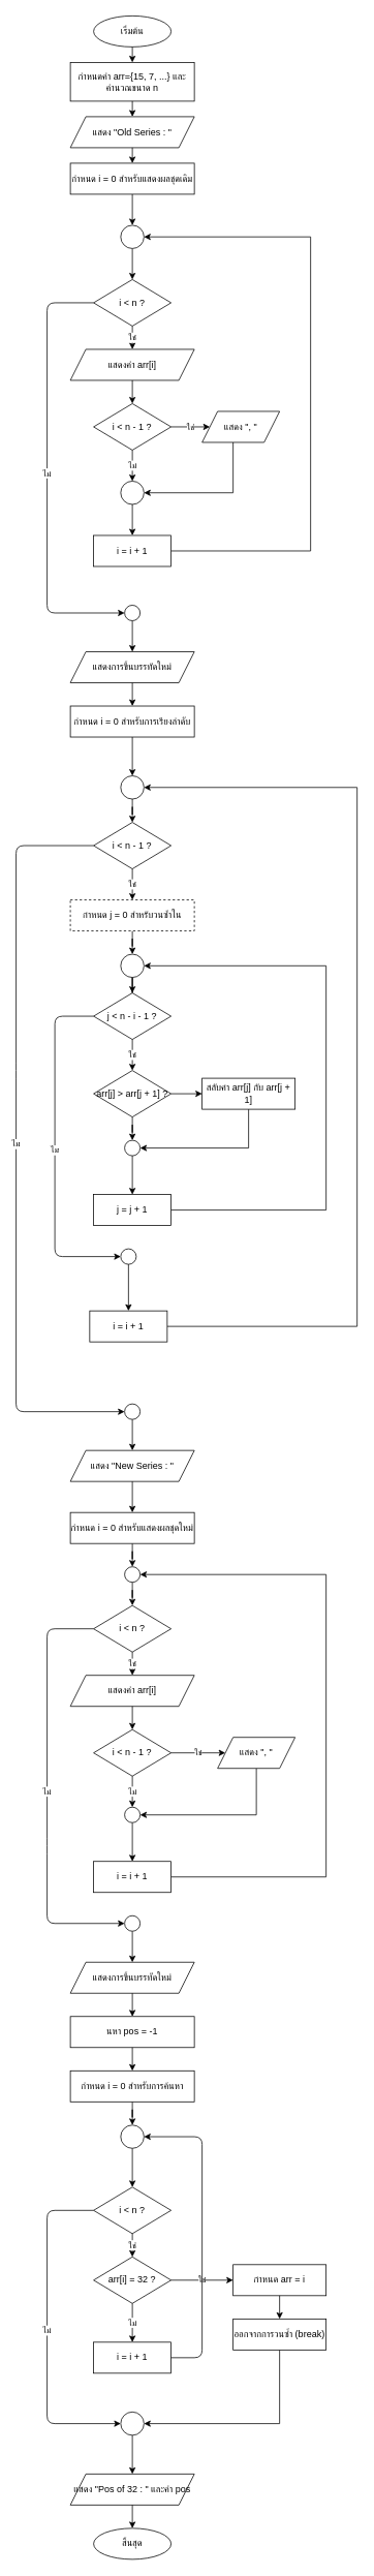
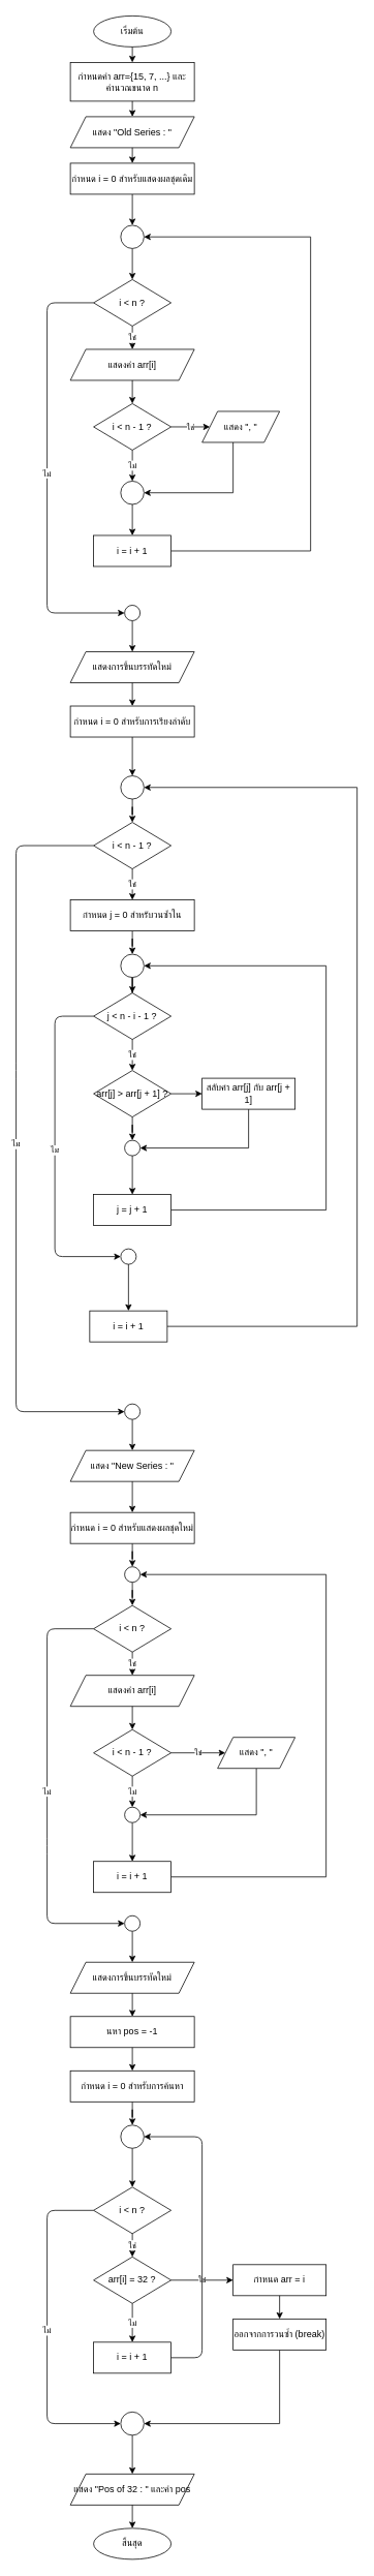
- <mxCell id="19" value="กำหนด j = 0 สำหรับวนซ้ำใน" style="rounded=0;whiteSpace=wrap;html=1;dashed=1;" vertex="1" parent="1"><mxGeometry x="90" y="1160" width="160" height="40" as="geometry" /></mxCell>
+ <mxCell id="19" value="กำหนด j = 0 สำหรับวนซ้ำใน" style="rounded=0;whiteSpace=wrap;html=1;" vertex="1" parent="1"><mxGeometry x="90" y="1160" width="160" height="40" as="geometry" /></mxCell>
